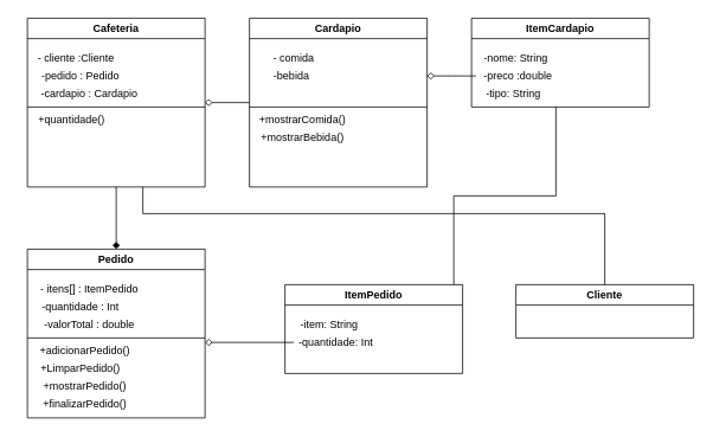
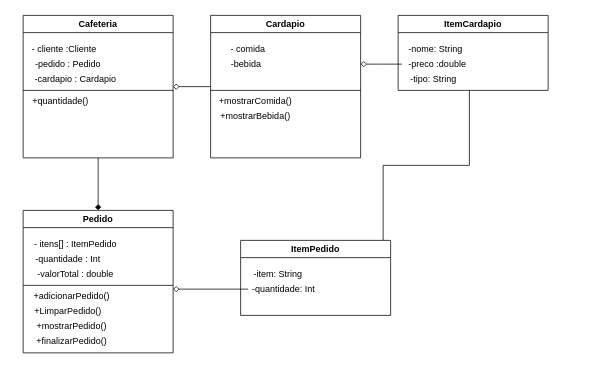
- <mxCell id="4" style="edgeStyle=orthogonalEdgeStyle;rounded=0;orthogonalLoop=1;jettySize=auto;html=1;entryX=0.5;entryY=0;entryDx=0;entryDy=0;fontFamily=Helvetica;fontSize=12;fontColor=default;endArrow=none;startFill=0;" edge="1" parent="1" source="5" target="2"><mxGeometry relative="1" as="geometry"><Array as="points"><mxPoint x="160" y="240" /><mxPoint x="680" y="240" /></Array></mxGeometry></mxCell>
- <mxCell id="2" value="Cliente" style="swimlane;whiteSpace=wrap;html=1;flipV=0;flipH=1;" parent="1" vertex="1"><mxGeometry x="580" y="320" width="200" height="60" as="geometry"><mxRectangle x="310" y="190" width="140" height="30" as="alternateBounds" /></mxGeometry></mxCell>
